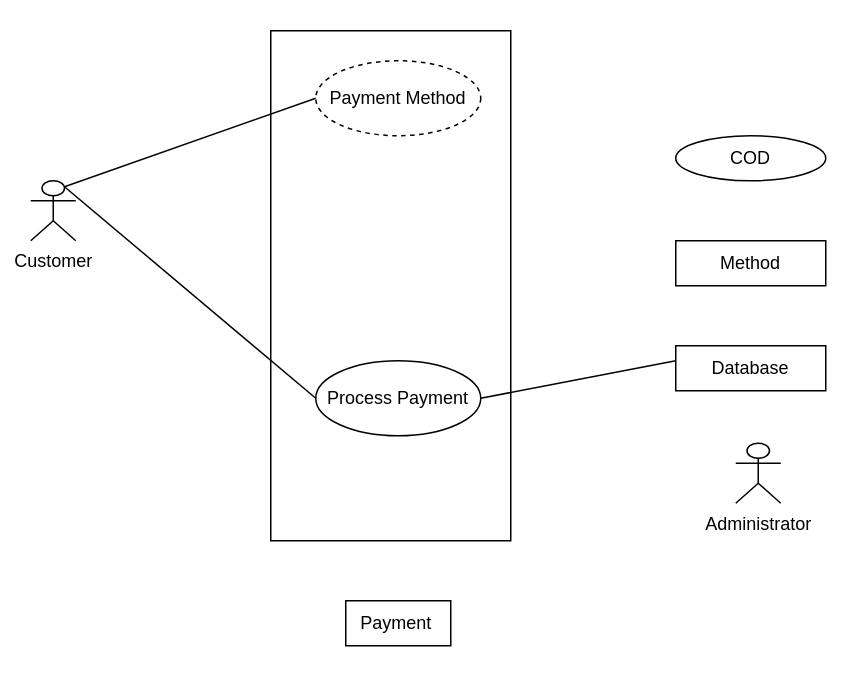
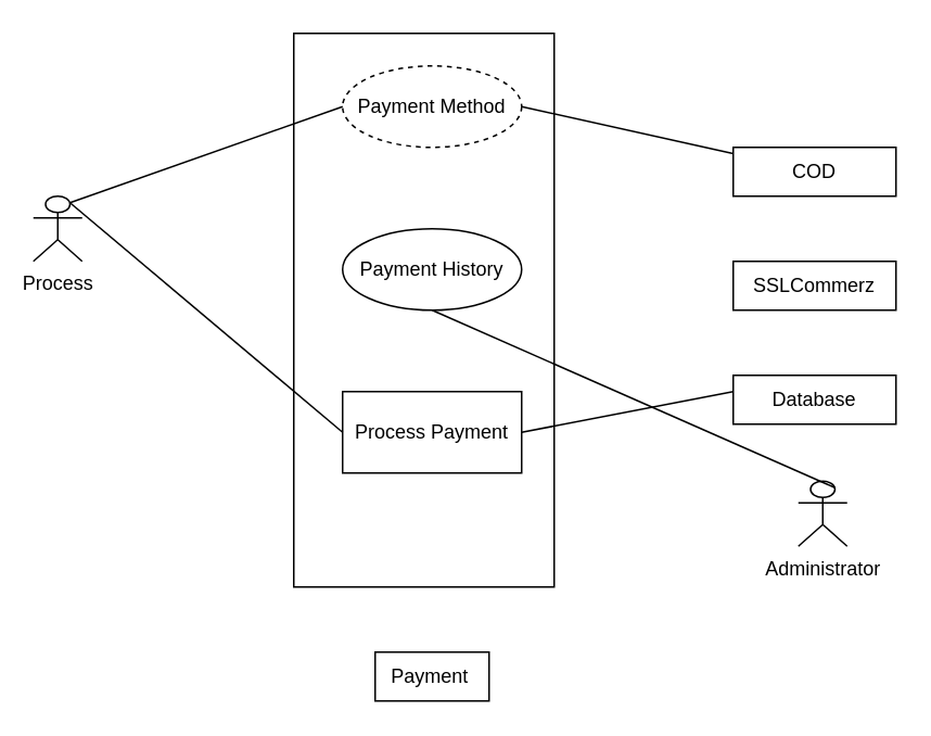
+ <mxCell id="3" style="edgeStyle=none;html=1;exitX=1;exitY=0.5;exitDx=0;exitDy=0;endArrow=none;endFill=0;fillColor=none;strokeColor=#000000;fontColor=#000000;" parent="1" source="4" target="12" edge="1"><mxGeometry relative="1" as="geometry" /></mxCell>
- <mxCell id="12" value="COD" style="ellipse;whiteSpace=wrap;html=1;fillColor=none;strokeColor=#000000;fontColor=#000000;" parent="1" vertex="1"><mxGeometry x="450" y="90" width="100" height="30" as="geometry" /></mxCell>
+ <mxCell id="12" value="COD" style="rounded=0;whiteSpace=wrap;html=1;fillColor=none;strokeColor=#000000;fontColor=#000000;" parent="1" vertex="1"><mxGeometry x="450" y="90" width="100" height="30" as="geometry" /></mxCell>
+ <mxCell id="5" value="Payment History" style="ellipse;whiteSpace=wrap;html=1;fillColor=none;strokeColor=#000000;fontColor=#000000;" parent="1" vertex="1"><mxGeometry x="210" y="140" width="110" height="50" as="geometry" /></mxCell>
- <mxCell id="10" value="Customer" style="shape=umlActor;verticalLabelPosition=bottom;verticalAlign=top;html=1;outlineConnect=0;fillColor=none;strokeColor=#000000;fontColor=#000000;" parent="1" vertex="1"><mxGeometry x="20" y="120" width="30" height="40" as="geometry" /></mxCell>
+ <mxCell id="10" value="Process" style="shape=umlActor;verticalLabelPosition=bottom;verticalAlign=top;html=1;outlineConnect=0;fillColor=none;strokeColor=#000000;fontColor=#000000;" parent="1" vertex="1"><mxGeometry x="20" y="120" width="30" height="40" as="geometry" /></mxCell>
- <mxCell id="13" value="Method" style="rounded=0;whiteSpace=wrap;html=1;fillColor=none;strokeColor=#000000;fontColor=#000000;" parent="1" vertex="1"><mxGeometry x="450" y="160" width="100" height="30" as="geometry" /></mxCell>
+ <mxCell id="13" value="SSLCommerz" style="rounded=0;whiteSpace=wrap;html=1;fillColor=none;strokeColor=#000000;fontColor=#000000;" parent="1" vertex="1"><mxGeometry x="450" y="160" width="100" height="30" as="geometry" /></mxCell>
+ <mxCell id="15" style="edgeStyle=none;html=1;exitX=0.75;exitY=0.1;exitDx=0;exitDy=0;exitPerimeter=0;entryX=0.5;entryY=1;entryDx=0;entryDy=0;endArrow=none;endFill=0;fillColor=none;strokeColor=#000000;fontColor=#000000;" parent="1" source="16" target="5" edge="1"><mxGeometry relative="1" as="geometry"><mxPoint x="680" y="240" as="targetPoint" /></mxGeometry></mxCell>
- <mxCell id="7" value="Process Payment" style="ellipse;whiteSpace=wrap;html=1;fillColor=none;strokeColor=#000000;fontColor=#000000;" parent="1" vertex="1"><mxGeometry x="210" y="240" width="110" height="50" as="geometry" /></mxCell>
+ <mxCell id="7" value="Process Payment" style="whiteSpace=wrap;html=1;fillColor=none;strokeColor=#000000;fontColor=#000000;rounded=0;" parent="1" vertex="1"><mxGeometry x="210" y="240" width="110" height="50" as="geometry" /></mxCell>
